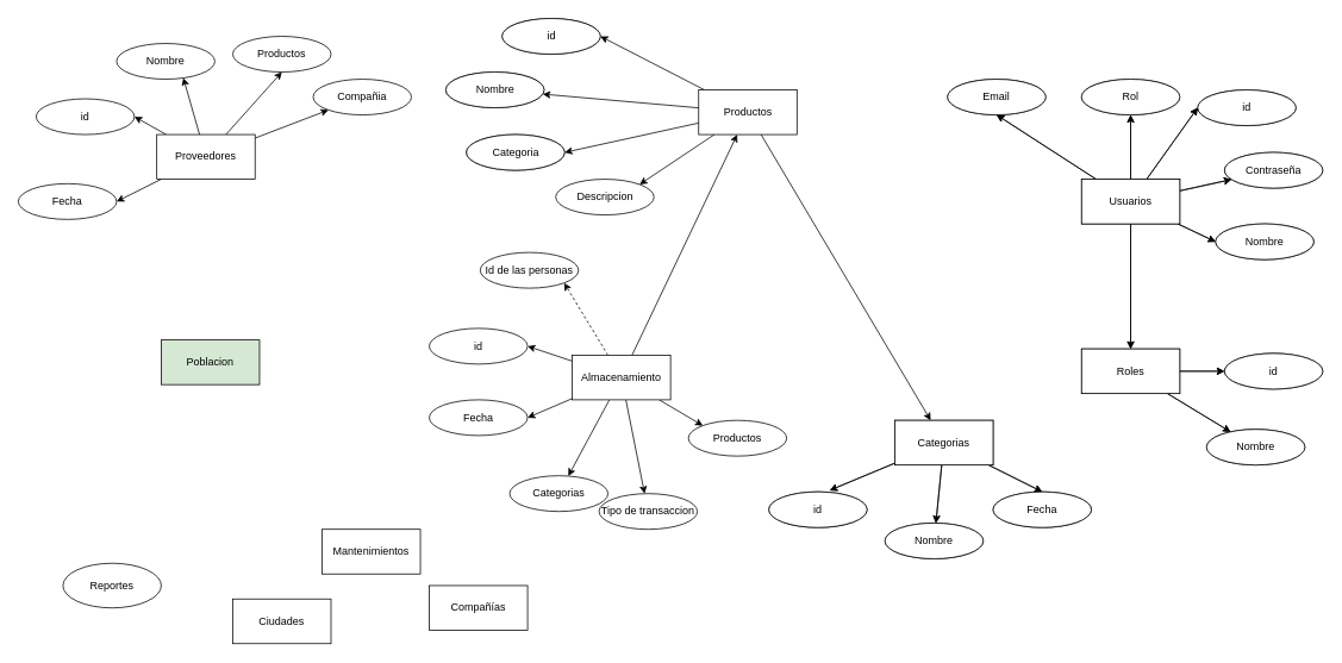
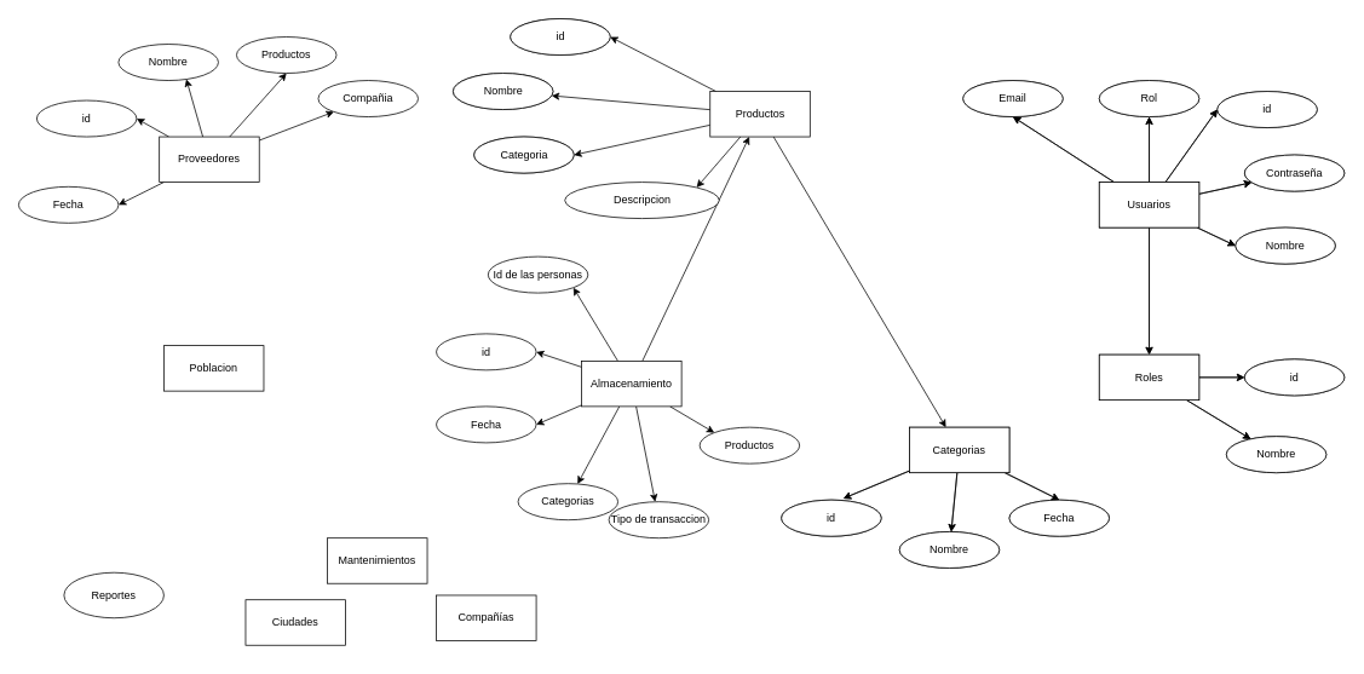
- <mxCell id="80" value="Descripcion" style="ellipse;whiteSpace=wrap;html=1;" vertex="1" parent="1"><mxGeometry x="621.5" y="200" width="110" height="40" as="geometry" /></mxCell>
+ <mxCell id="80" value="Descripcion" style="ellipse;whiteSpace=wrap;html=1;" vertex="1" parent="1"><mxGeometry x="621.5" y="200" width="170" height="40" as="geometry" /></mxCell>
- <mxCell id="44" style="edgeStyle=none;rounded=0;orthogonalLoop=1;jettySize=auto;html=1;entryX=1;entryY=1;entryDx=0;entryDy=0;dashed=1;" edge="1" parent="1" source="49" target="83"><mxGeometry relative="1" as="geometry" /></mxCell>
+ <mxCell id="44" style="edgeStyle=none;rounded=0;orthogonalLoop=1;jettySize=auto;html=1;entryX=1;entryY=1;entryDx=0;entryDy=0;" edge="1" parent="1" source="49" target="83"><mxGeometry relative="1" as="geometry" /></mxCell>
- <mxCell id="51" value="Poblacion" style="html=1;whiteSpace=wrap;fillColor=#d5e8d4;" vertex="1" parent="1"><mxGeometry x="180" y="380" width="110" height="50" as="geometry" /></mxCell>
+ <mxCell id="51" value="Poblacion" style="html=1;whiteSpace=wrap;" vertex="1" parent="1"><mxGeometry x="180" y="380" width="110" height="50" as="geometry" /></mxCell>
- <mxCell id="50" value="Ciudades" style="html=1;whiteSpace=wrap;" vertex="1" parent="1"><mxGeometry x="260" y="670" width="110" height="50" as="geometry" /></mxCell>
+ <mxCell id="50" value="Ciudades" style="html=1;whiteSpace=wrap;" vertex="1" parent="1"><mxGeometry x="270" y="660" width="110" height="50" as="geometry" /></mxCell>
